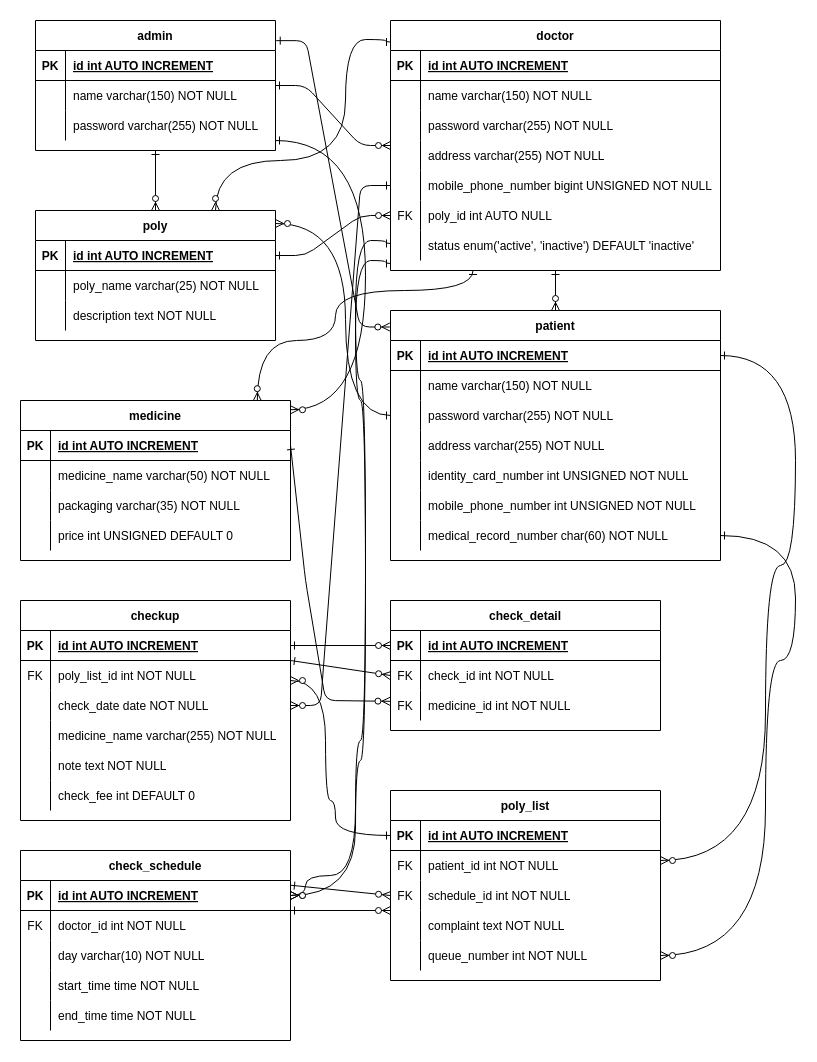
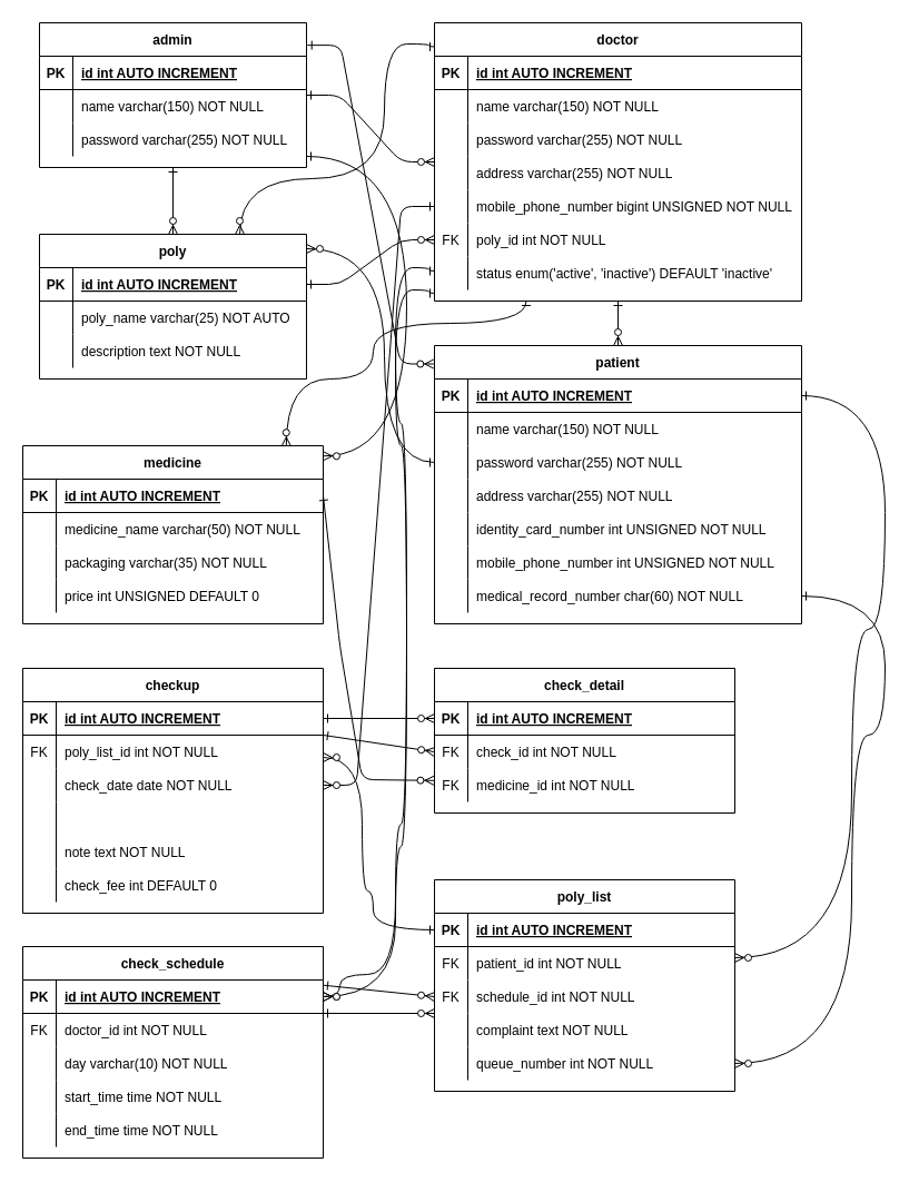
- <mxCell id="20" value="poly_id int AUTO NULL" style="shape=partialRectangle;overflow=hidden;connectable=0;fillColor=none;top=0;left=0;bottom=0;right=0;align=left;spacingLeft=6;" parent="18" vertex="1"><mxGeometry x="30" width="300" height="30" as="geometry"><mxRectangle width="300" height="30" as="alternateBounds" /></mxGeometry></mxCell>
+ <mxCell id="20" value="poly_id int NOT NULL" style="shape=partialRectangle;overflow=hidden;connectable=0;fillColor=none;top=0;left=0;bottom=0;right=0;align=left;spacingLeft=6;" parent="18" vertex="1"><mxGeometry x="30" width="300" height="30" as="geometry"><mxRectangle width="300" height="30" as="alternateBounds" /></mxGeometry></mxCell>
- <mxCell id="62" value="poly_name varchar(25) NOT NULL" style="shape=partialRectangle;overflow=hidden;connectable=0;fillColor=none;top=0;left=0;bottom=0;right=0;align=left;spacingLeft=6;" parent="60" vertex="1"><mxGeometry x="30" width="210" height="30" as="geometry"><mxRectangle width="210" height="30" as="alternateBounds" /></mxGeometry></mxCell>
+ <mxCell id="62" value="poly_name varchar(25) NOT AUTO" style="shape=partialRectangle;overflow=hidden;connectable=0;fillColor=none;top=0;left=0;bottom=0;right=0;align=left;spacingLeft=6;" parent="60" vertex="1"><mxGeometry x="30" width="210" height="30" as="geometry"><mxRectangle width="210" height="30" as="alternateBounds" /></mxGeometry></mxCell>
- <mxCell id="100" value="medicine_name varchar(255) NOT NULL" style="shape=partialRectangle;overflow=hidden;connectable=0;fillColor=none;top=0;left=0;bottom=0;right=0;align=left;spacingLeft=6;" parent="98" vertex="1"><mxGeometry x="30" width="240" height="30" as="geometry"><mxRectangle width="240" height="30" as="alternateBounds" /></mxGeometry></mxCell>
